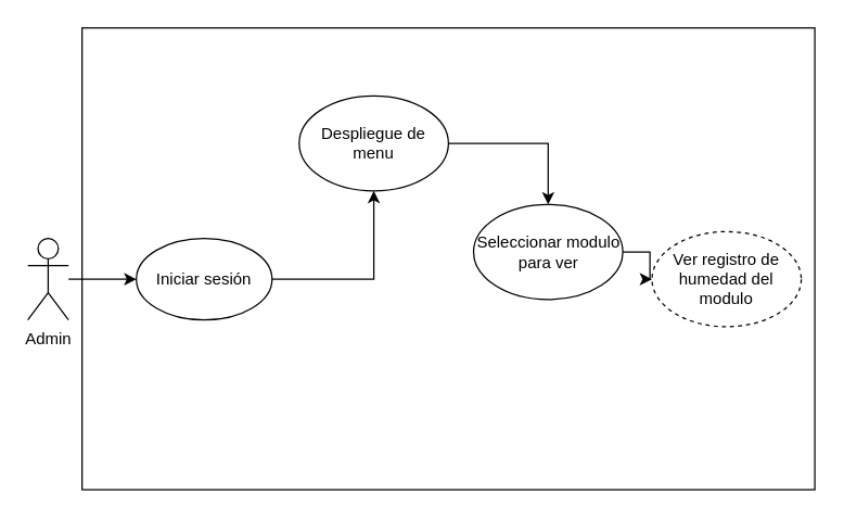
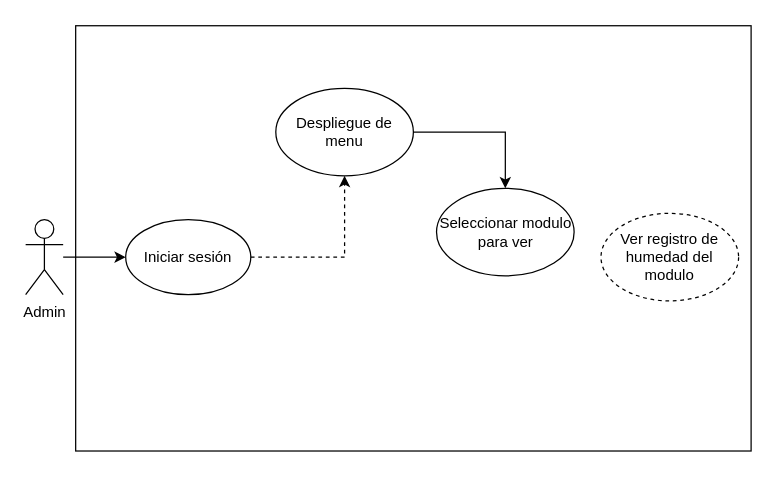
- <mxCell id="9" style="edgeStyle=orthogonalEdgeStyle;rounded=0;orthogonalLoop=1;jettySize=auto;html=1;" edge="1" parent="1" source="10" target="11"><mxGeometry relative="1" as="geometry" /></mxCell>
- <mxCell id="5" value="" style="edgeStyle=orthogonalEdgeStyle;rounded=0;orthogonalLoop=1;jettySize=auto;html=1;" edge="1" parent="1" source="6" target="8"><mxGeometry relative="1" as="geometry" /></mxCell>
+ <mxCell id="5" value="" style="edgeStyle=orthogonalEdgeStyle;rounded=0;orthogonalLoop=1;jettySize=auto;html=1;dashed=1;" edge="1" parent="1" source="6" target="8"><mxGeometry relative="1" as="geometry" /></mxCell>
